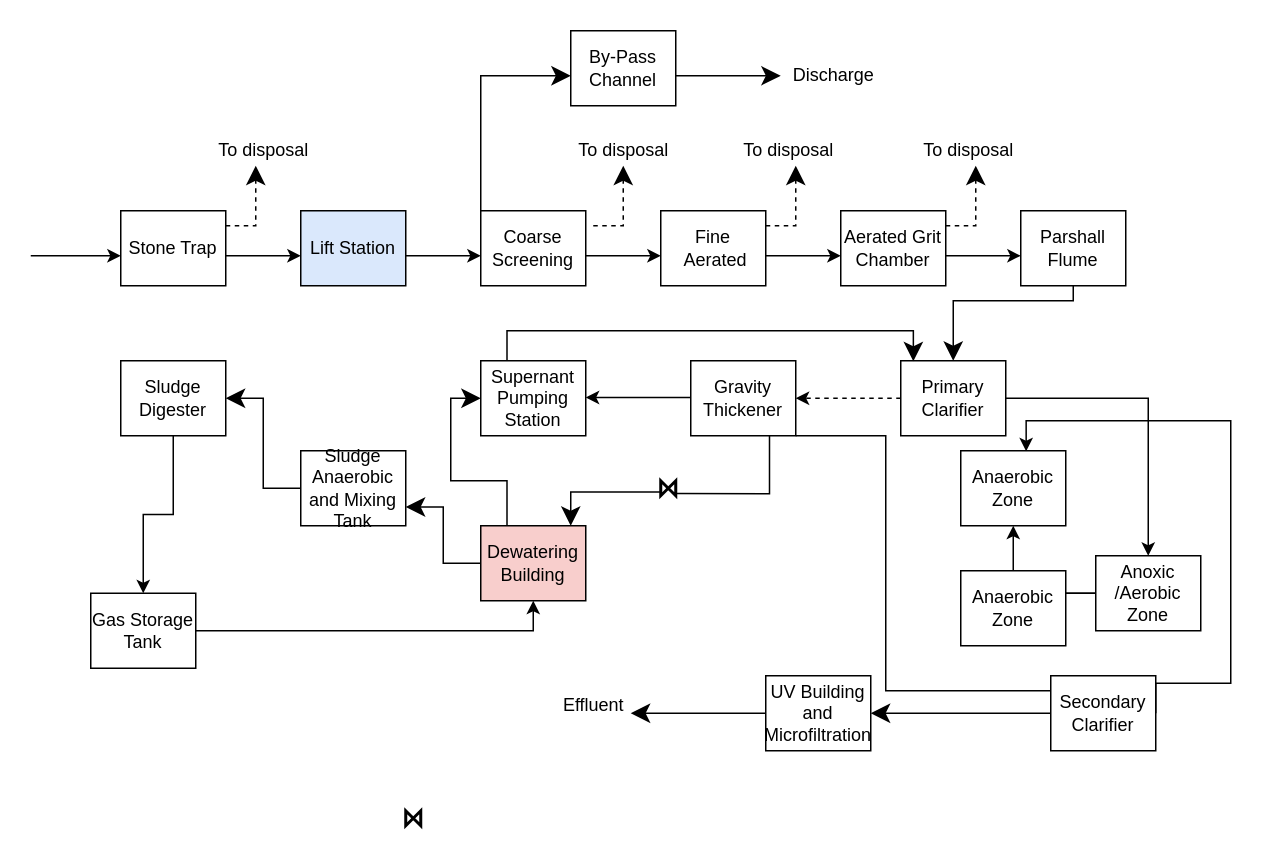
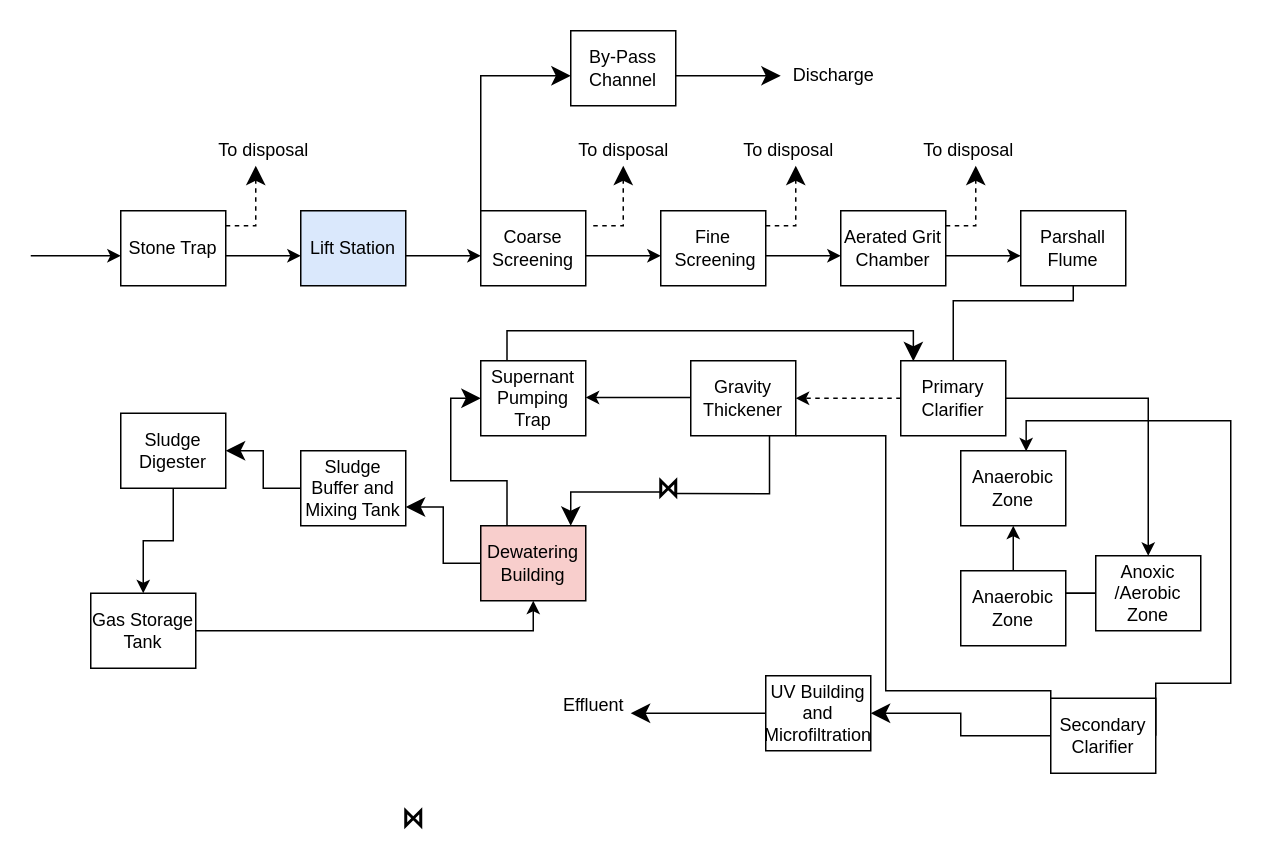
- <mxCell id="13" value="Fine&lt;br&gt;&amp;nbsp;Aerated" style="rounded=0;whiteSpace=wrap;html=1;sketch=0;" parent="1" vertex="1"><mxGeometry x="440" y="140" width="70" height="50" as="geometry" /></mxCell>
+ <mxCell id="13" value="Fine&lt;br&gt;&amp;nbsp;Screening" style="rounded=0;whiteSpace=wrap;html=1;sketch=0;" parent="1" vertex="1"><mxGeometry x="440" y="140" width="70" height="50" as="geometry" /></mxCell>
- <mxCell id="23" style="edgeStyle=orthogonalEdgeStyle;rounded=0;sketch=0;jumpStyle=sharp;jumpSize=16;orthogonalLoop=1;jettySize=auto;html=1;entryX=0.5;entryY=0;entryDx=0;entryDy=0;endSize=10;targetPerimeterSpacing=4;strokeWidth=1;" parent="1" source="24" target="28" edge="1"><mxGeometry relative="1" as="geometry"><Array as="points"><mxPoint x="715" y="200" /><mxPoint x="635" y="200" /></Array></mxGeometry></mxCell>
+ <mxCell id="23" style="edgeStyle=orthogonalEdgeStyle;rounded=0;sketch=0;jumpStyle=sharp;jumpSize=16;orthogonalLoop=1;jettySize=auto;html=1;entryX=0.5;entryY=0;entryDx=0;entryDy=0;endSize=10;targetPerimeterSpacing=4;strokeWidth=1;endArrow=none;" parent="1" source="24" target="28" edge="1"><mxGeometry relative="1" as="geometry"><Array as="points"><mxPoint x="715" y="200" /><mxPoint x="635" y="200" /></Array></mxGeometry></mxCell>
- <mxCell id="41" value="Sludge Digester" style="rounded=0;whiteSpace=wrap;html=1;sketch=0;" parent="1" vertex="1"><mxGeometry x="80" y="240" width="70" height="50" as="geometry" /></mxCell>
+ <mxCell id="41" value="Sludge Digester" style="rounded=0;whiteSpace=wrap;html=1;sketch=0;" parent="1" vertex="1"><mxGeometry x="80" y="275" width="70" height="50" as="geometry" /></mxCell>
- <mxCell id="33" value="Supernant Pumping Station" style="rounded=0;whiteSpace=wrap;html=1;sketch=0;" parent="1" vertex="1"><mxGeometry x="320" y="240" width="70" height="50" as="geometry" /></mxCell>
+ <mxCell id="33" value="Supernant Pumping Trap" style="rounded=0;whiteSpace=wrap;html=1;sketch=0;" parent="1" vertex="1"><mxGeometry x="320" y="240" width="70" height="50" as="geometry" /></mxCell>
- <mxCell id="39" value="Sludge Anaerobic and Mixing Tank" style="rounded=0;whiteSpace=wrap;html=1;sketch=0;" parent="1" vertex="1"><mxGeometry x="200" y="300" width="70" height="50" as="geometry" /></mxCell>
+ <mxCell id="39" value="Sludge Buffer and Mixing Tank" style="rounded=0;whiteSpace=wrap;html=1;sketch=0;" parent="1" vertex="1"><mxGeometry x="200" y="300" width="70" height="50" as="geometry" /></mxCell>
- <mxCell id="47" value="Secondary Clarifier" style="rounded=0;whiteSpace=wrap;html=1;sketch=0;" parent="1" vertex="1"><mxGeometry x="700" y="450" width="70" height="50" as="geometry" /></mxCell>
+ <mxCell id="47" value="Secondary Clarifier" style="rounded=0;whiteSpace=wrap;html=1;sketch=0;" parent="1" vertex="1"><mxGeometry x="700" y="465" width="70" height="50" as="geometry" /></mxCell>
